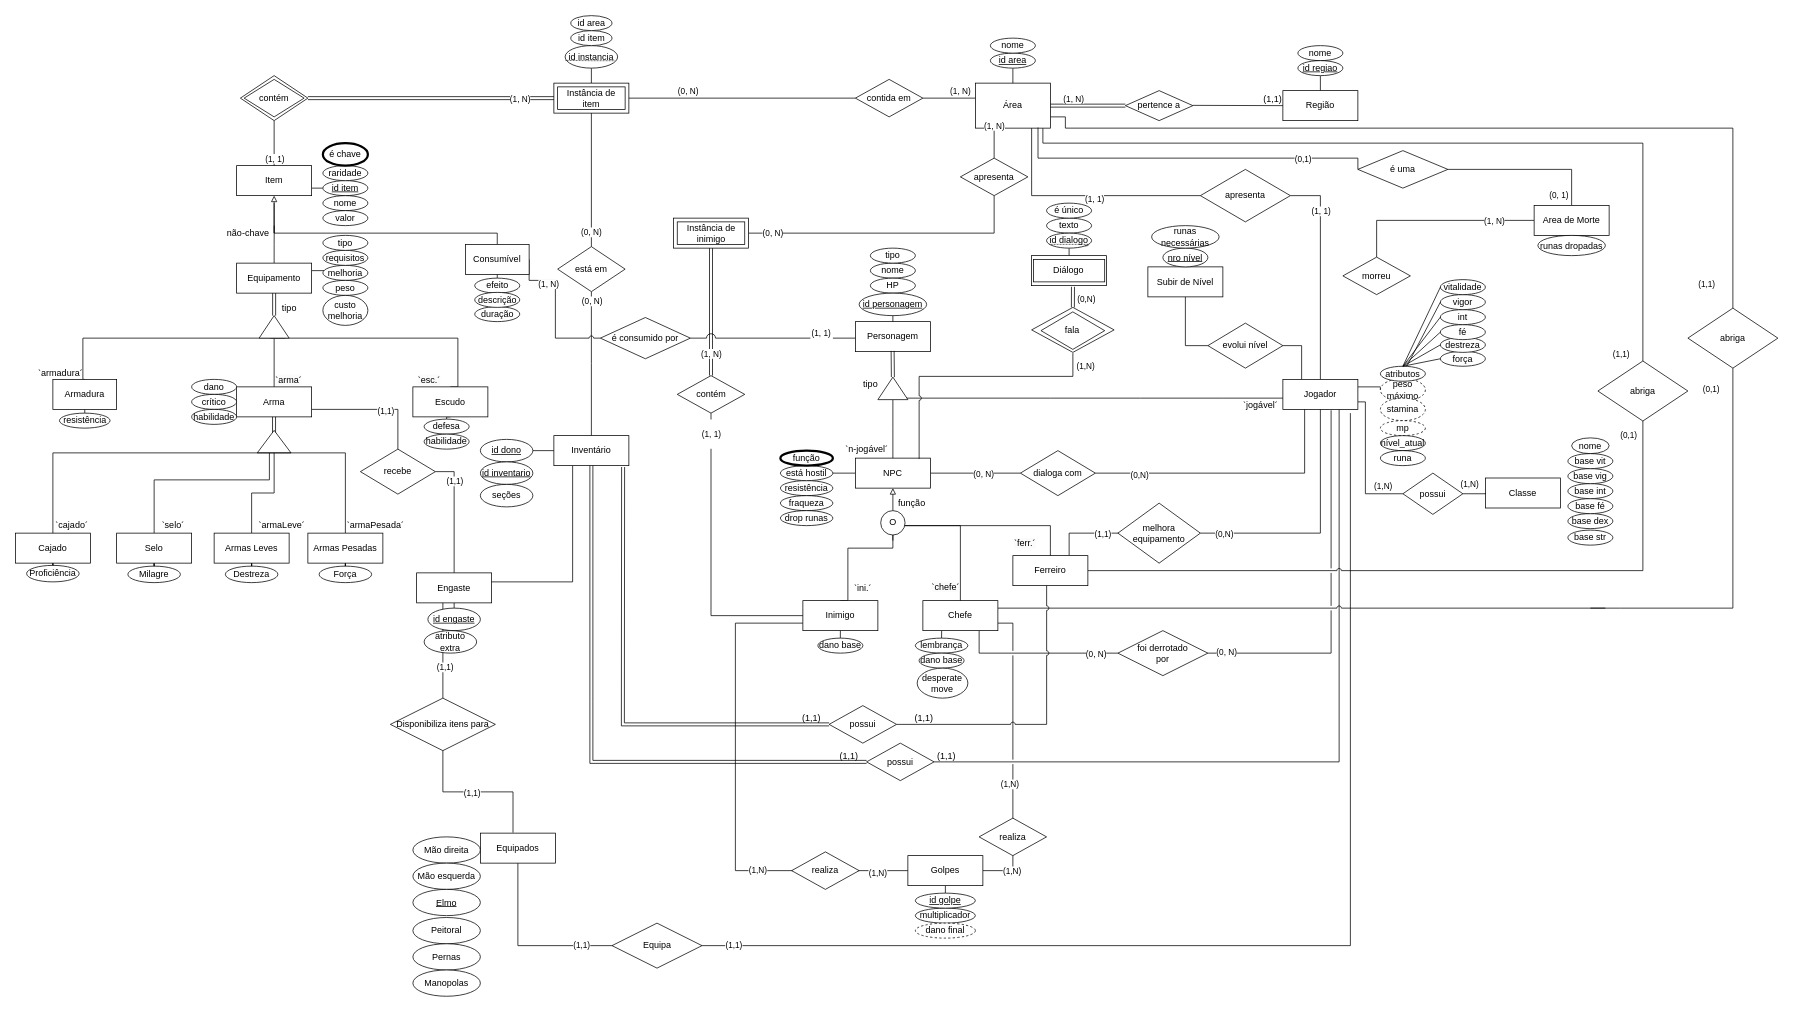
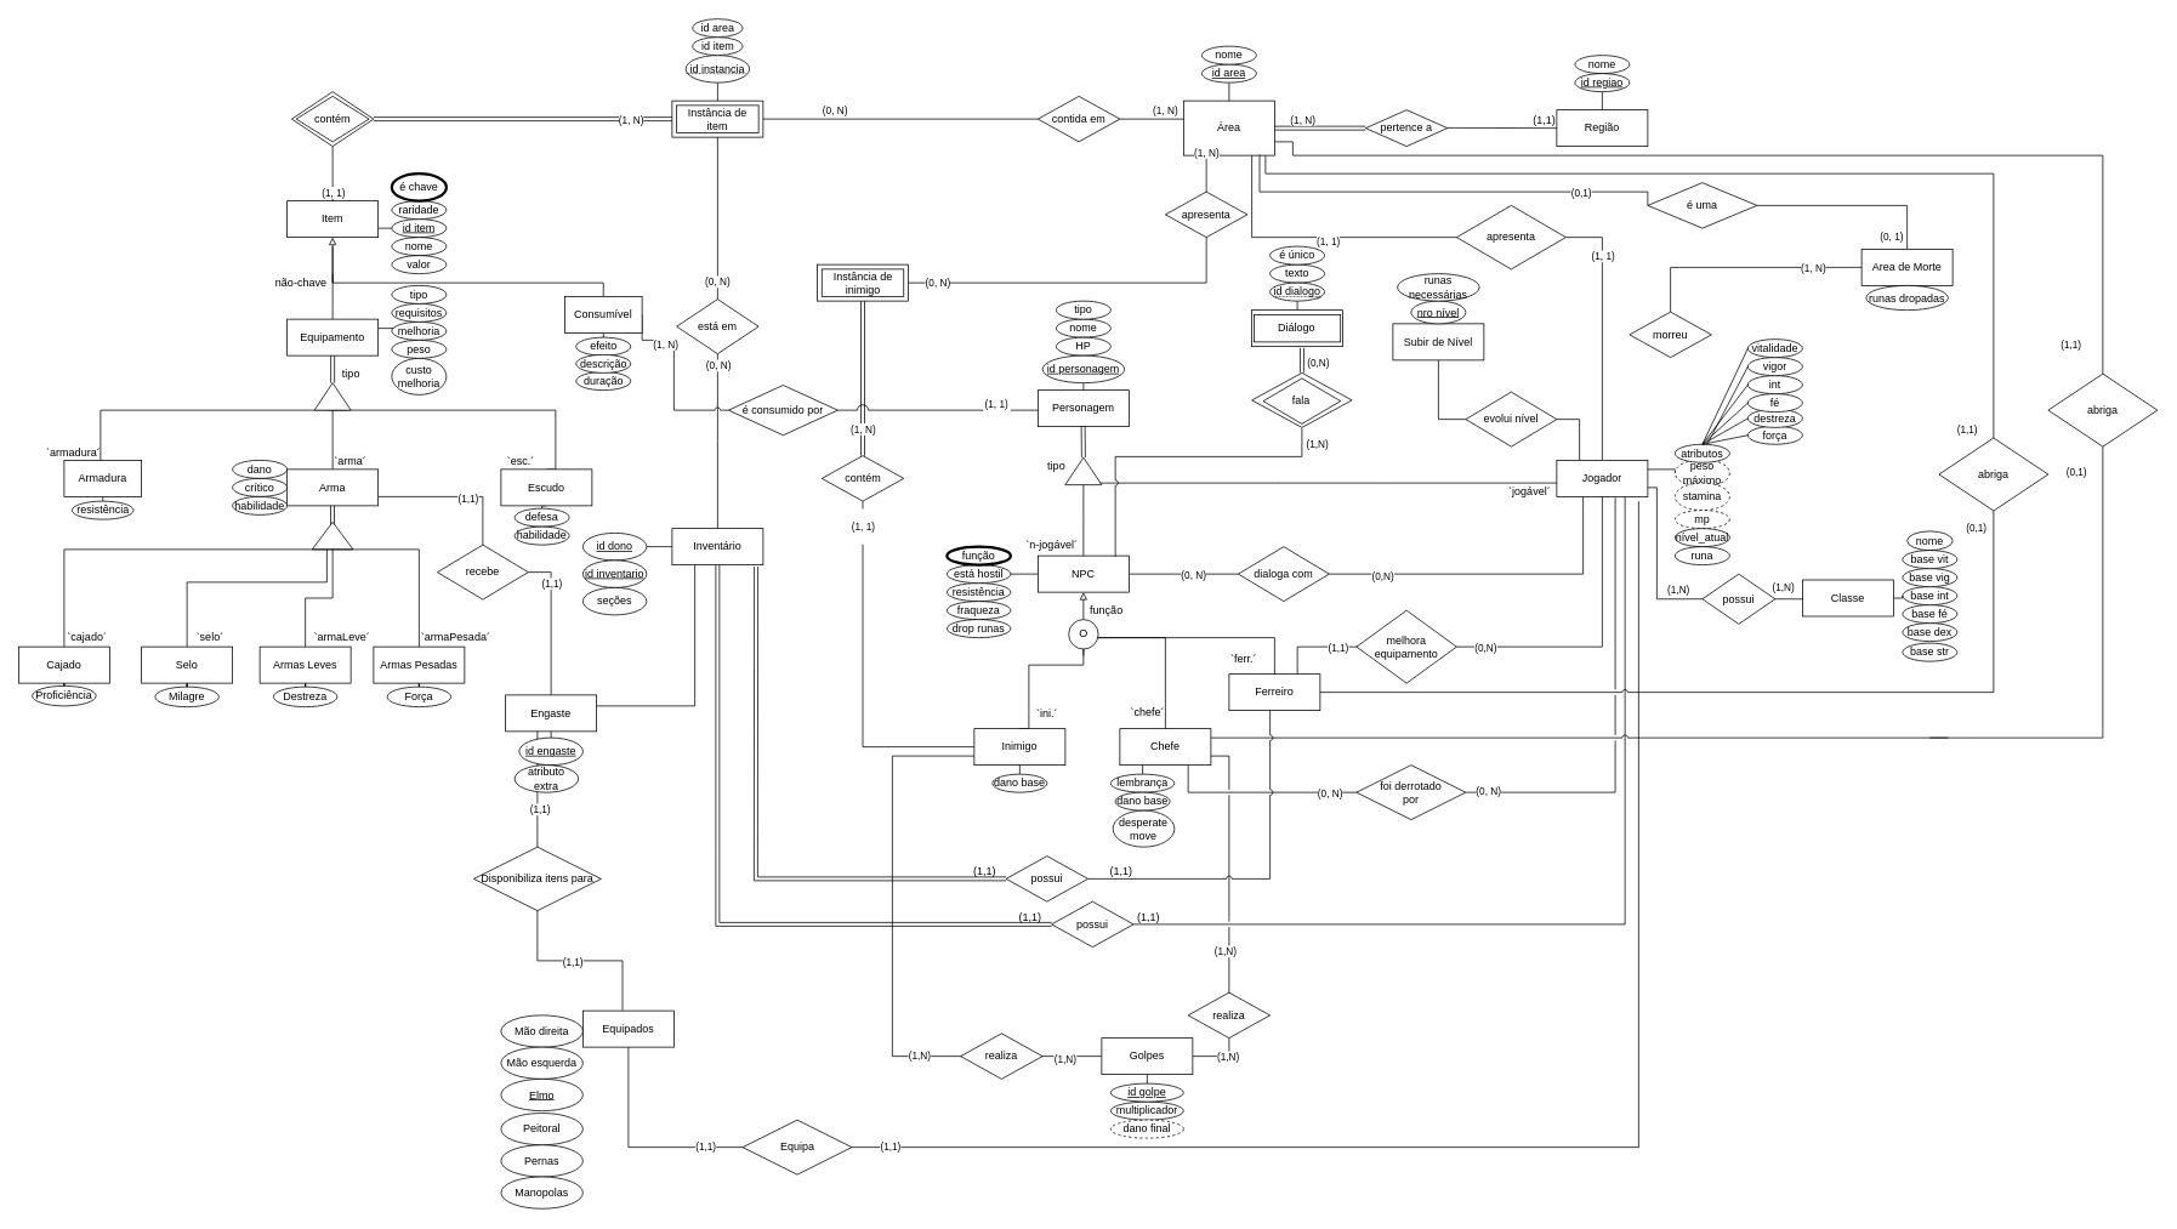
+ <mxCell id="279" style="edgeStyle=orthogonalEdgeStyle;rounded=0;orthogonalLoop=1;jettySize=auto;html=1;exitX=1;exitY=0.5;exitDx=0;exitDy=0;entryX=0;entryY=0.5;entryDx=0;entryDy=0;endArrow=none;endFill=0;" parent="1" source="280" target="233" edge="1"><mxGeometry relative="1" as="geometry"><mxPoint x="2030" y="656.97" as="sourcePoint" /></mxGeometry></mxCell>
